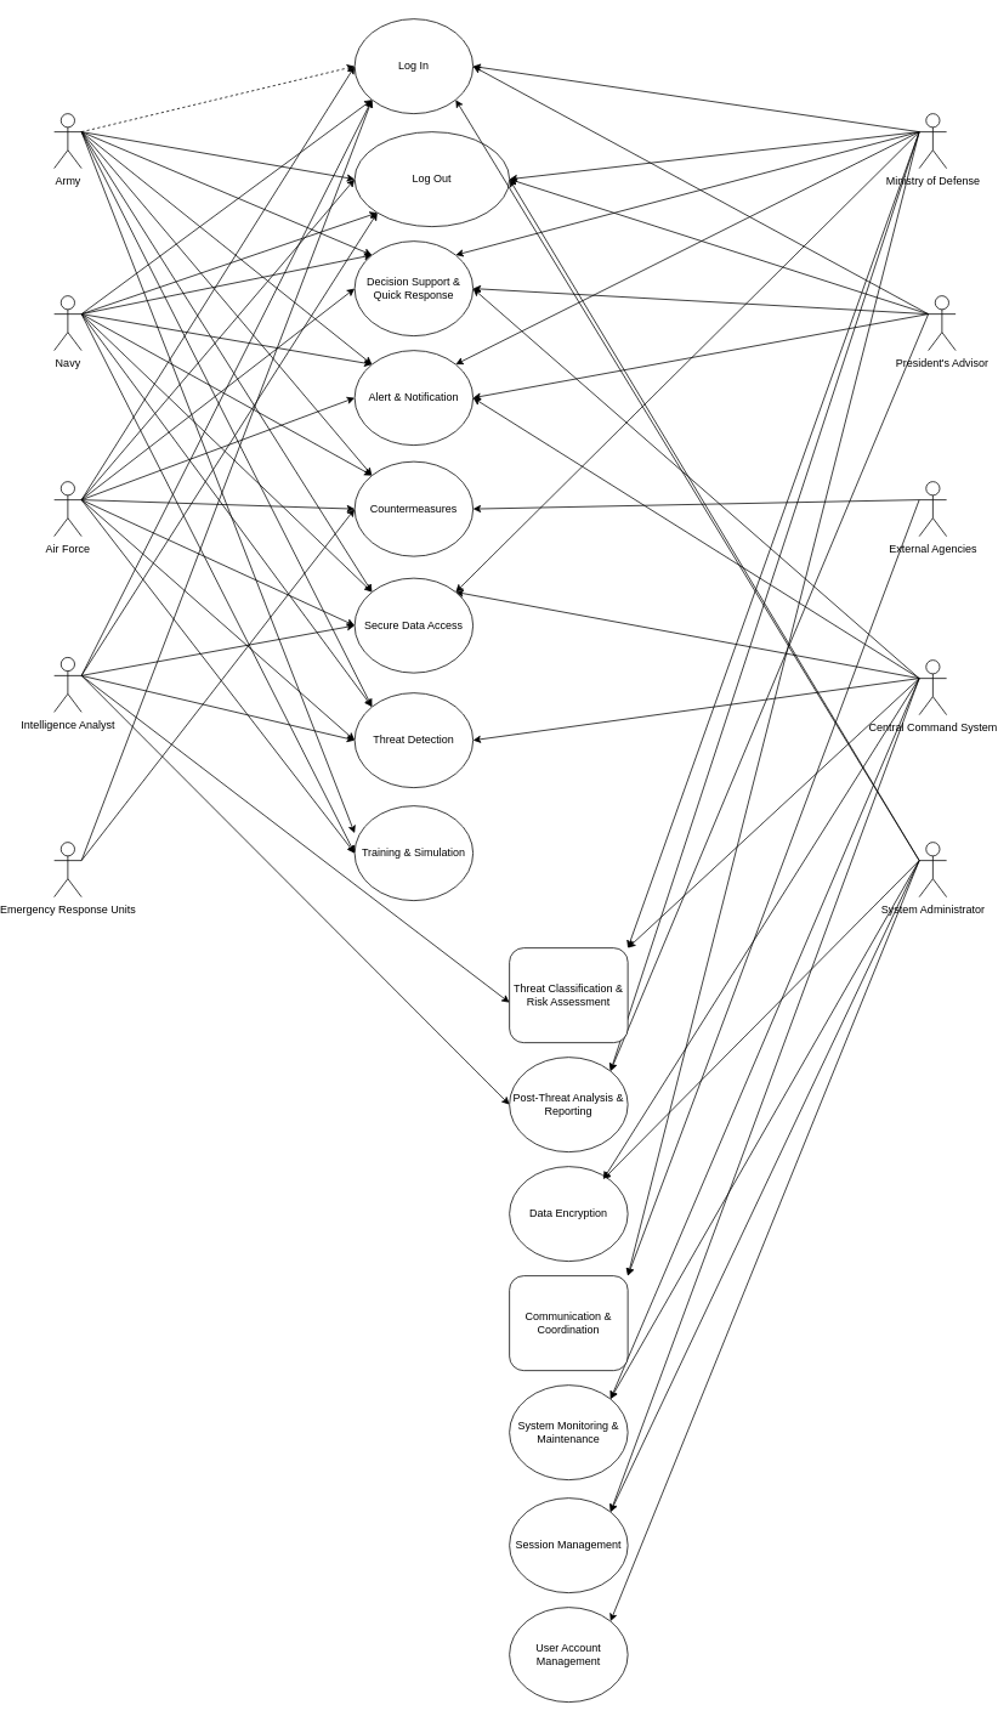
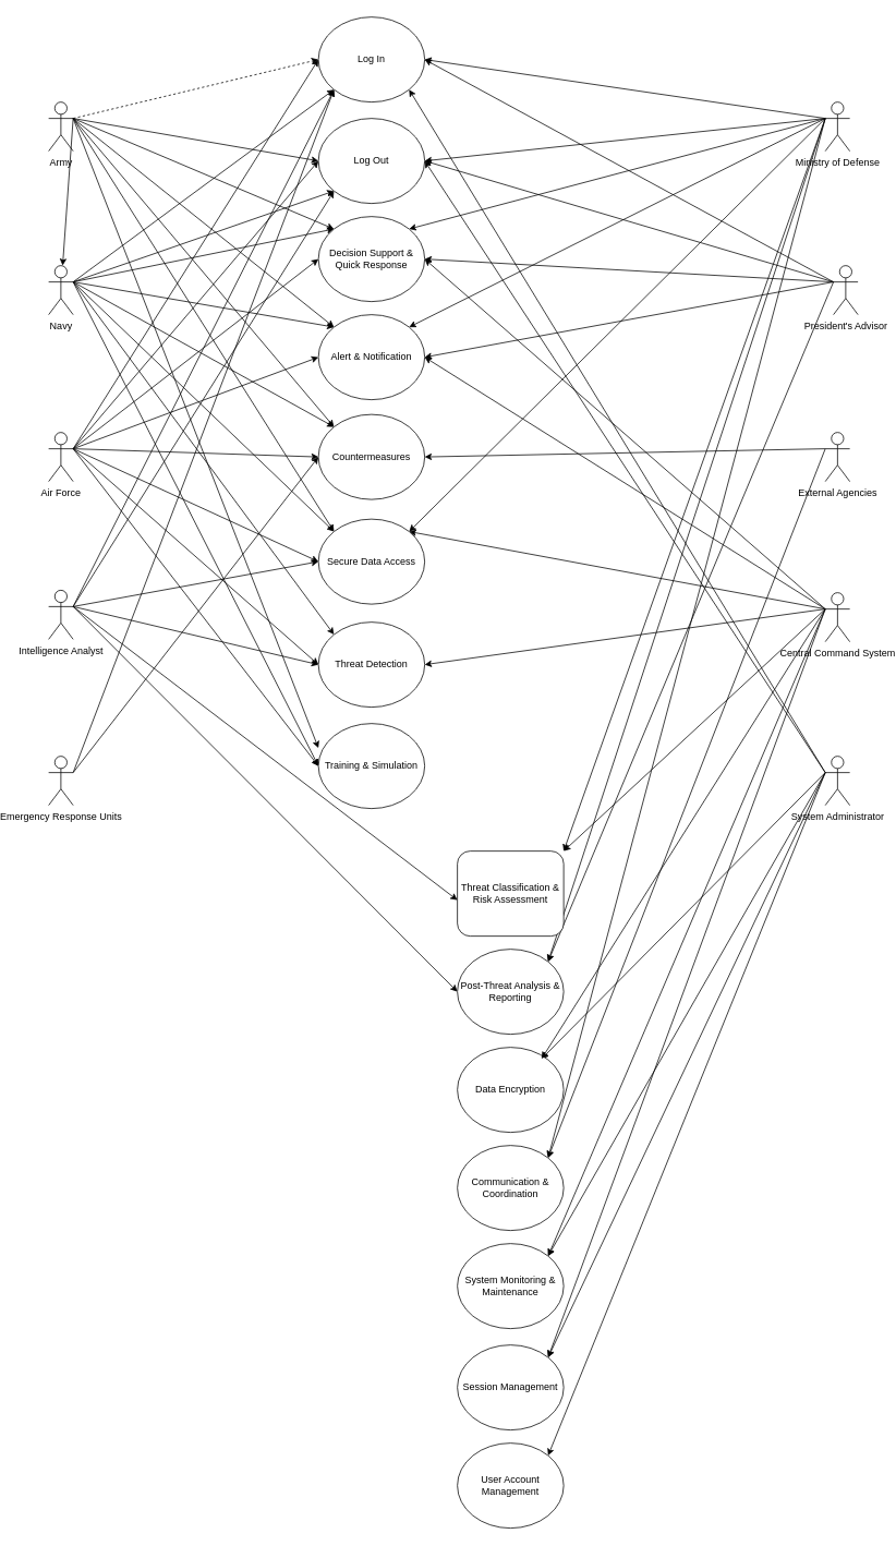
- <mxCell id="74" value="Log Out" style="ellipse;whiteSpace=wrap;html=1;rounded=1;" vertex="1" parent="1"><mxGeometry x="350" y="144" width="170" height="104" as="geometry" /></mxCell>
+ <mxCell id="74" value="Log Out" style="ellipse;whiteSpace=wrap;html=1;rounded=1;" vertex="1" parent="1"><mxGeometry x="350" y="144" width="130" height="104" as="geometry" /></mxCell>
- <mxCell id="69" style="rounded=0;orthogonalLoop=1;jettySize=auto;html=1;exitX=1;exitY=0.333;exitDx=0;exitDy=0;exitPerimeter=0;entryX=0;entryY=0;entryDx=0;entryDy=0;" edge="1" parent="1" source="8" target="61"><mxGeometry relative="1" as="geometry" /></mxCell>
+ <mxCell id="69" style="rounded=0;orthogonalLoop=1;jettySize=auto;html=1;exitX=1;exitY=0.333;exitDx=0;exitDy=0;exitPerimeter=0;" edge="1" parent="1" source="8" target="17"><mxGeometry relative="1" as="geometry" /></mxCell>
- <mxCell id="66" value="Communication &amp;amp; Coordination" style="whiteSpace=wrap;html=1;rounded=1;" vertex="1" parent="1"><mxGeometry x="520" y="1400" width="130" height="104" as="geometry" /></mxCell>
+ <mxCell id="66" value="Communication &amp;amp; Coordination" style="ellipse;whiteSpace=wrap;html=1;rounded=1;" vertex="1" parent="1"><mxGeometry x="520" y="1400" width="130" height="104" as="geometry" /></mxCell>
